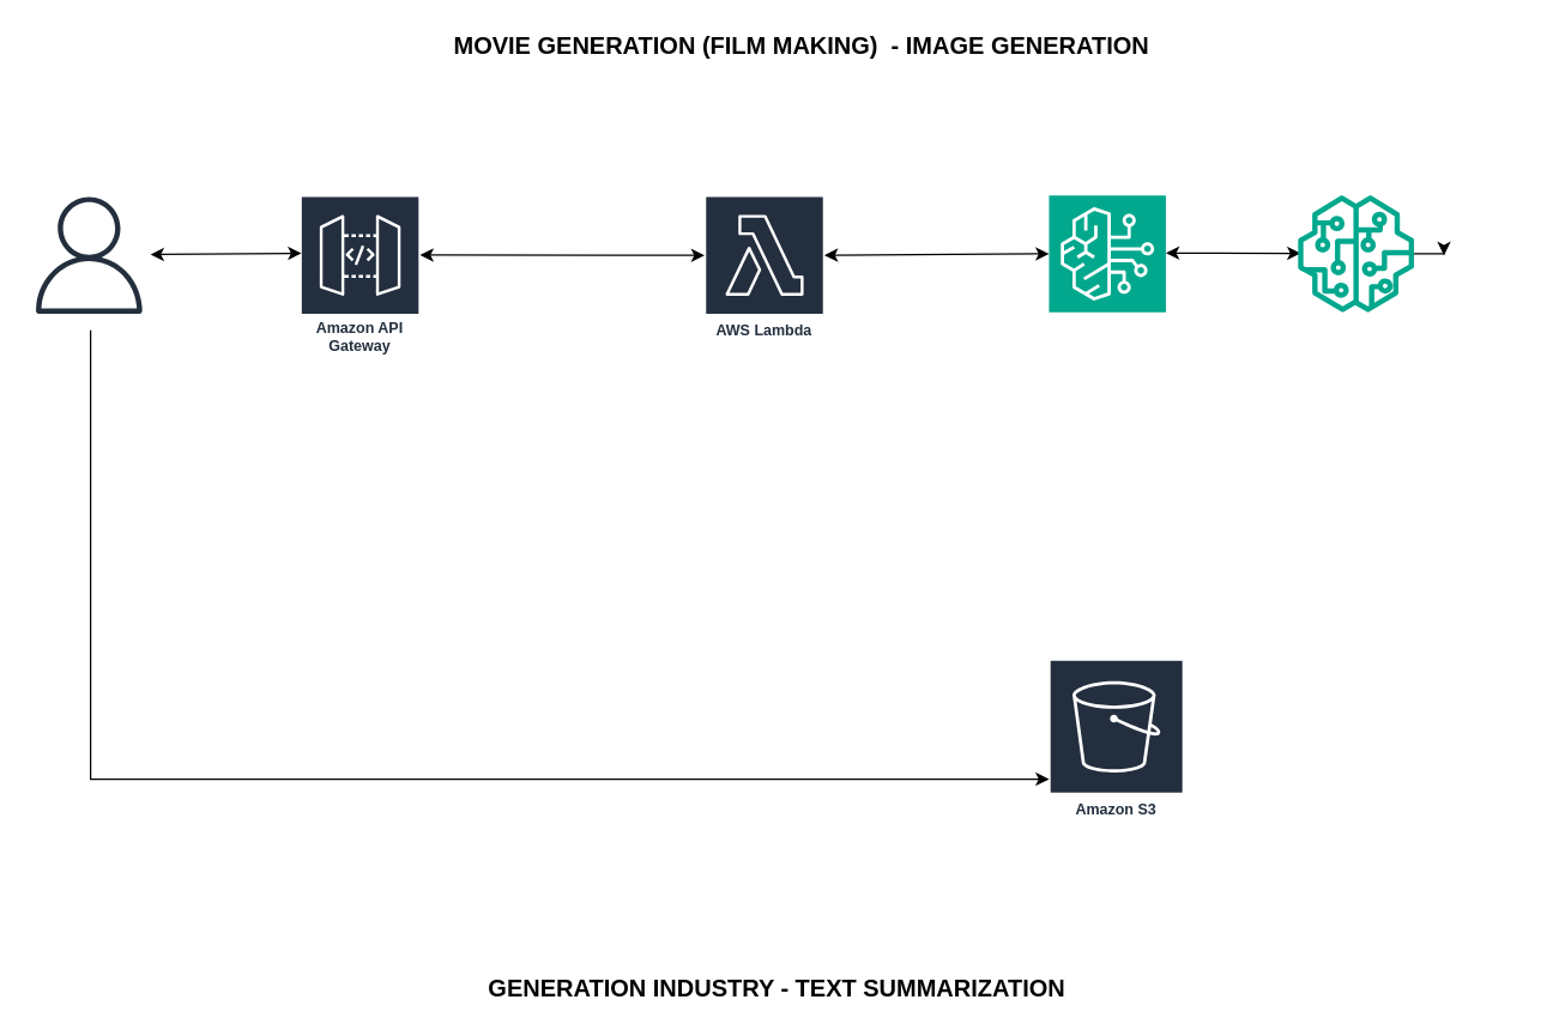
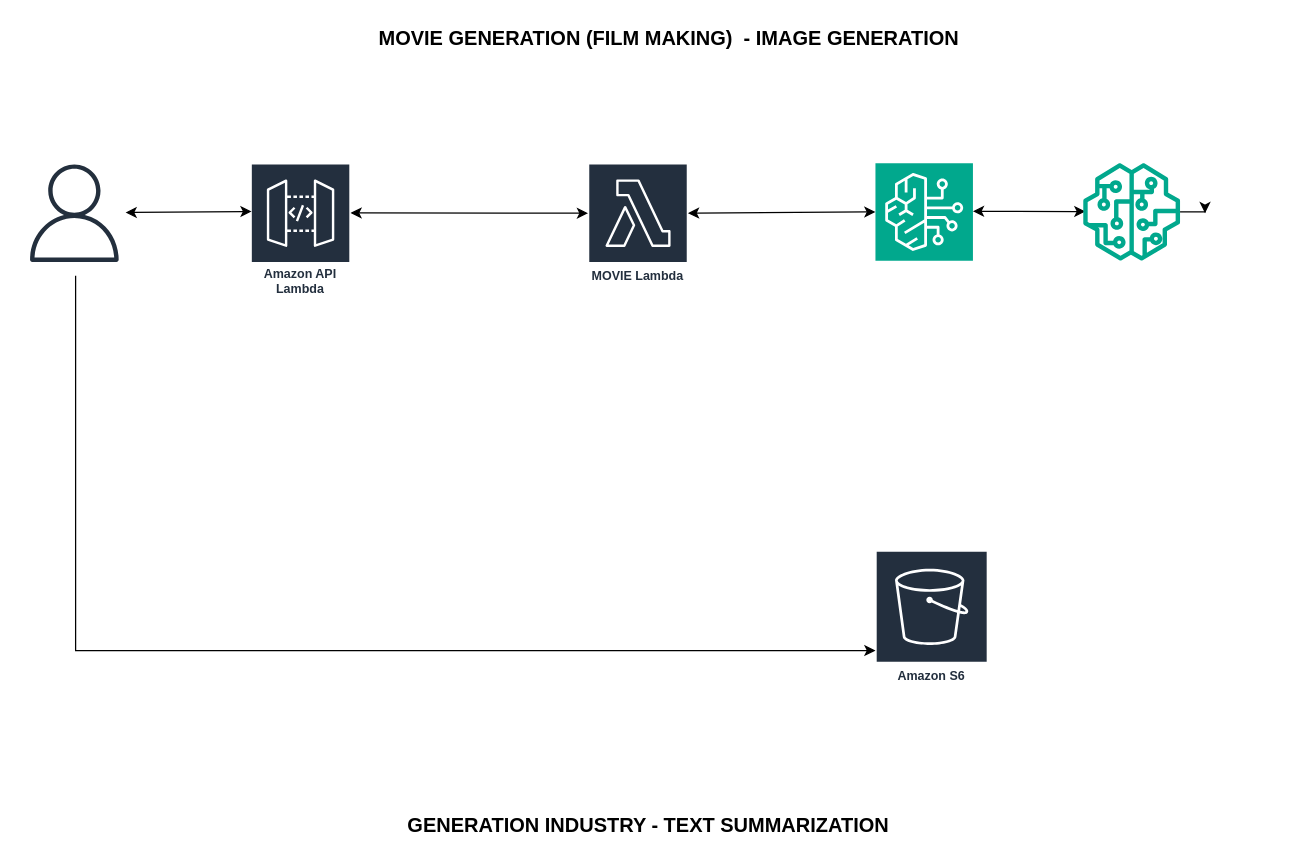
- <mxCell id="4" value="AWS Lambda" style="sketch=0;outlineConnect=0;fontColor=#232F3E;gradientColor=none;strokeColor=#ffffff;fillColor=#232F3E;dashed=0;verticalLabelPosition=middle;verticalAlign=bottom;align=center;html=1;whiteSpace=wrap;fontSize=10;fontStyle=1;spacing=3;shape=mxgraph.aws4.productIcon;prIcon=mxgraph.aws4.lambda;" vertex="1" parent="1"><mxGeometry x="470" y="130" width="80" height="100" as="geometry" /></mxCell>
+ <mxCell id="4" value="MOVIE Lambda" style="sketch=0;outlineConnect=0;fontColor=#232F3E;gradientColor=none;strokeColor=#ffffff;fillColor=#232F3E;dashed=0;verticalLabelPosition=middle;verticalAlign=bottom;align=center;html=1;whiteSpace=wrap;fontSize=10;fontStyle=1;spacing=3;shape=mxgraph.aws4.productIcon;prIcon=mxgraph.aws4.lambda;" vertex="1" parent="1"><mxGeometry x="470" y="130" width="80" height="100" as="geometry" /></mxCell>
- <mxCell id="2" value="Amazon API Gateway" style="sketch=0;outlineConnect=0;fontColor=#232F3E;gradientColor=none;strokeColor=#ffffff;fillColor=#232F3E;dashed=0;verticalLabelPosition=middle;verticalAlign=bottom;align=center;html=1;whiteSpace=wrap;fontSize=10;fontStyle=1;spacing=3;shape=mxgraph.aws4.productIcon;prIcon=mxgraph.aws4.api_gateway;" vertex="1" parent="1"><mxGeometry x="200" y="130" width="80" height="110" as="geometry" /></mxCell>
+ <mxCell id="2" value="Amazon API Lambda" style="sketch=0;outlineConnect=0;fontColor=#232F3E;gradientColor=none;strokeColor=#ffffff;fillColor=#232F3E;dashed=0;verticalLabelPosition=middle;verticalAlign=bottom;align=center;html=1;whiteSpace=wrap;fontSize=10;fontStyle=1;spacing=3;shape=mxgraph.aws4.productIcon;prIcon=mxgraph.aws4.api_gateway;" vertex="1" parent="1"><mxGeometry x="200" y="130" width="80" height="110" as="geometry" /></mxCell>
- <mxCell id="3" value="Amazon S3" style="sketch=0;outlineConnect=0;fontColor=#232F3E;gradientColor=none;strokeColor=#ffffff;fillColor=#232F3E;dashed=0;verticalLabelPosition=middle;verticalAlign=bottom;align=center;html=1;whiteSpace=wrap;fontSize=10;fontStyle=1;spacing=3;shape=mxgraph.aws4.productIcon;prIcon=mxgraph.aws4.s3;" vertex="1" parent="1"><mxGeometry x="700" y="440" width="90" height="110" as="geometry" /></mxCell>
+ <mxCell id="3" value="Amazon S6" style="sketch=0;outlineConnect=0;fontColor=#232F3E;gradientColor=none;strokeColor=#ffffff;fillColor=#232F3E;dashed=0;verticalLabelPosition=middle;verticalAlign=bottom;align=center;html=1;whiteSpace=wrap;fontSize=10;fontStyle=1;spacing=3;shape=mxgraph.aws4.productIcon;prIcon=mxgraph.aws4.s3;" vertex="1" parent="1"><mxGeometry x="700" y="440" width="90" height="110" as="geometry" /></mxCell>
